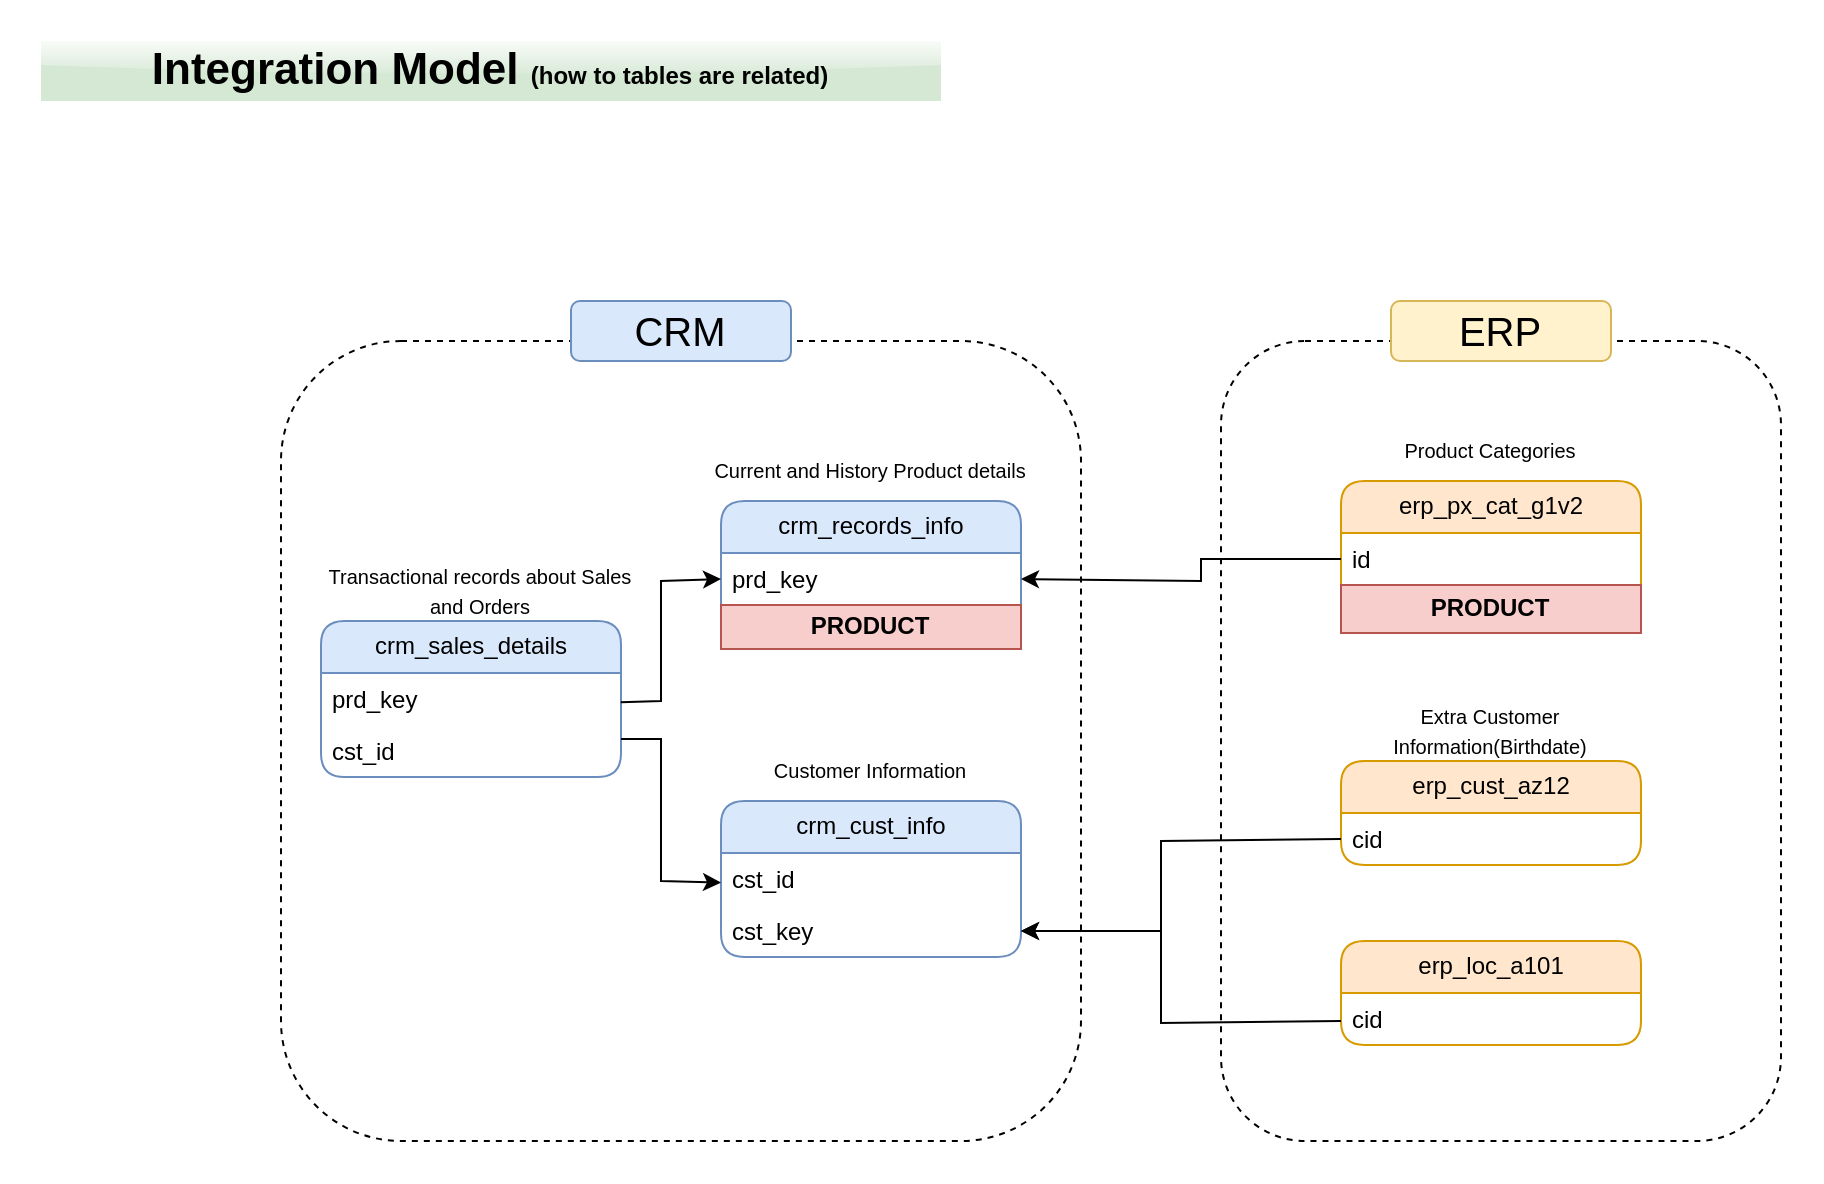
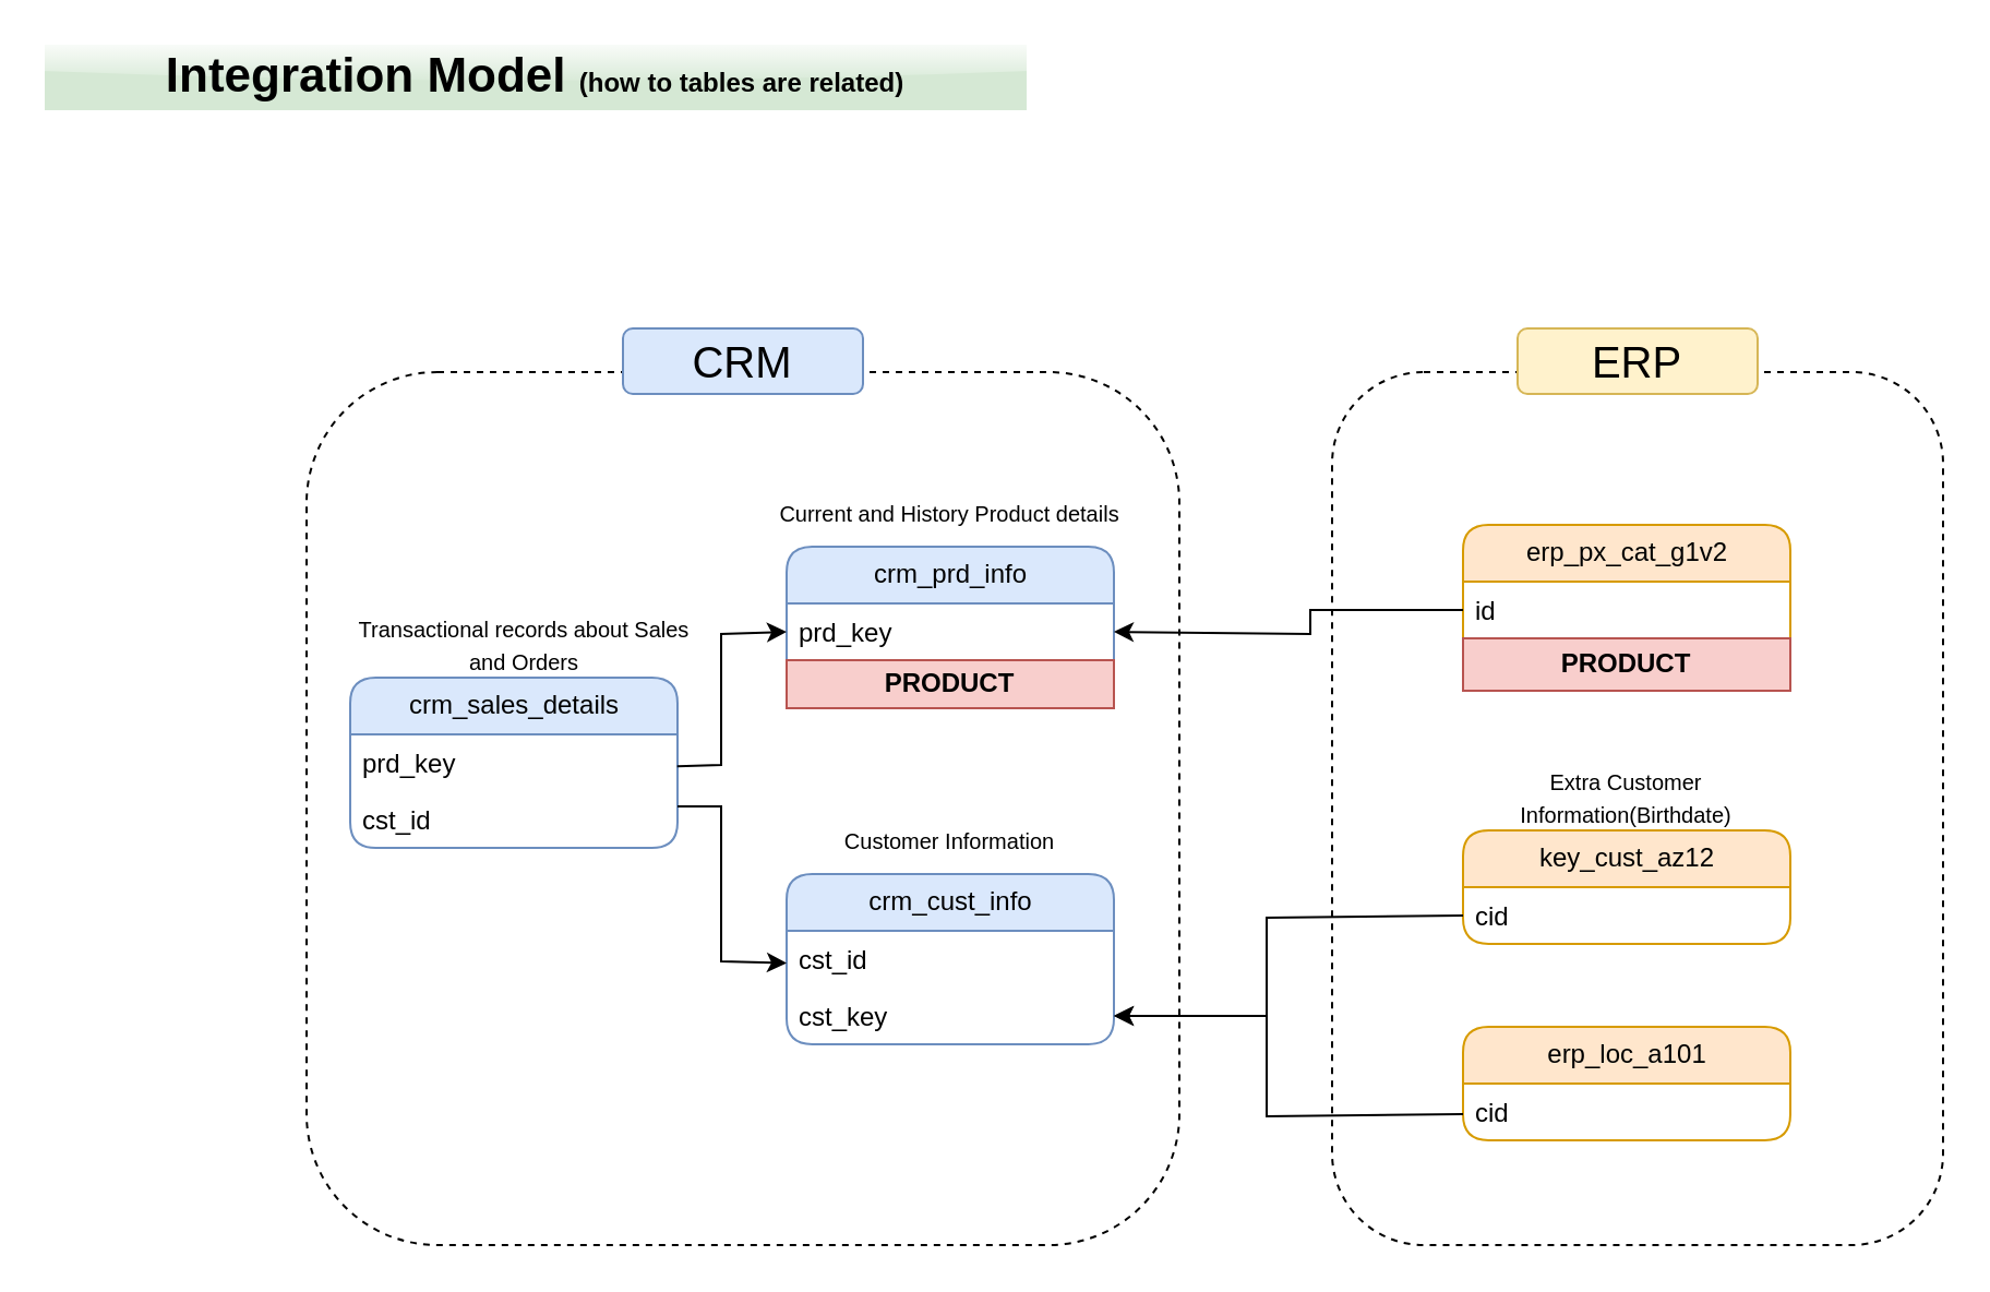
- <mxCell id="27" value="&lt;font style=&quot;font-size: 10px;&quot;&gt;Product Categories&lt;/font&gt;" style="text;html=1;align=center;verticalAlign=middle;whiteSpace=wrap;rounded=0;" vertex="1" parent="1"><mxGeometry x="665" y="210" width="160" height="30" as="geometry" /></mxCell>
- <mxCell id="6" value="&lt;font&gt;crm_records_info&lt;/font&gt;" style="swimlane;fontStyle=0;childLayout=stackLayout;horizontal=1;startSize=26;fillColor=#dae8fc;horizontalStack=0;resizeParent=1;resizeParentMax=0;resizeLast=0;collapsible=1;marginBottom=0;html=1;rounded=1;strokeColor=#6c8ebf;" vertex="1" parent="1"><mxGeometry x="360" y="250" width="150" height="74" as="geometry" /></mxCell>
+ <mxCell id="6" value="&lt;font&gt;crm_prd_info&lt;/font&gt;" style="swimlane;fontStyle=0;childLayout=stackLayout;horizontal=1;startSize=26;fillColor=#dae8fc;horizontalStack=0;resizeParent=1;resizeParentMax=0;resizeLast=0;collapsible=1;marginBottom=0;html=1;rounded=1;strokeColor=#6c8ebf;" vertex="1" parent="1"><mxGeometry x="360" y="250" width="150" height="74" as="geometry" /></mxCell>
- <mxCell id="17" value="&lt;font&gt;erp_cust_az12&lt;/font&gt;" style="swimlane;fontStyle=0;childLayout=stackLayout;horizontal=1;startSize=26;fillColor=#ffe6cc;horizontalStack=0;resizeParent=1;resizeParentMax=0;resizeLast=0;collapsible=1;marginBottom=0;html=1;rounded=1;strokeColor=#d79b00;" vertex="1" parent="1"><mxGeometry x="670" y="380" width="150" height="52" as="geometry" /></mxCell>
+ <mxCell id="17" value="&lt;font&gt;key_cust_az12&lt;/font&gt;" style="swimlane;fontStyle=0;childLayout=stackLayout;horizontal=1;startSize=26;fillColor=#ffe6cc;horizontalStack=0;resizeParent=1;resizeParentMax=0;resizeLast=0;collapsible=1;marginBottom=0;html=1;rounded=1;strokeColor=#d79b00;" vertex="1" parent="1"><mxGeometry x="670" y="380" width="150" height="52" as="geometry" /></mxCell>
